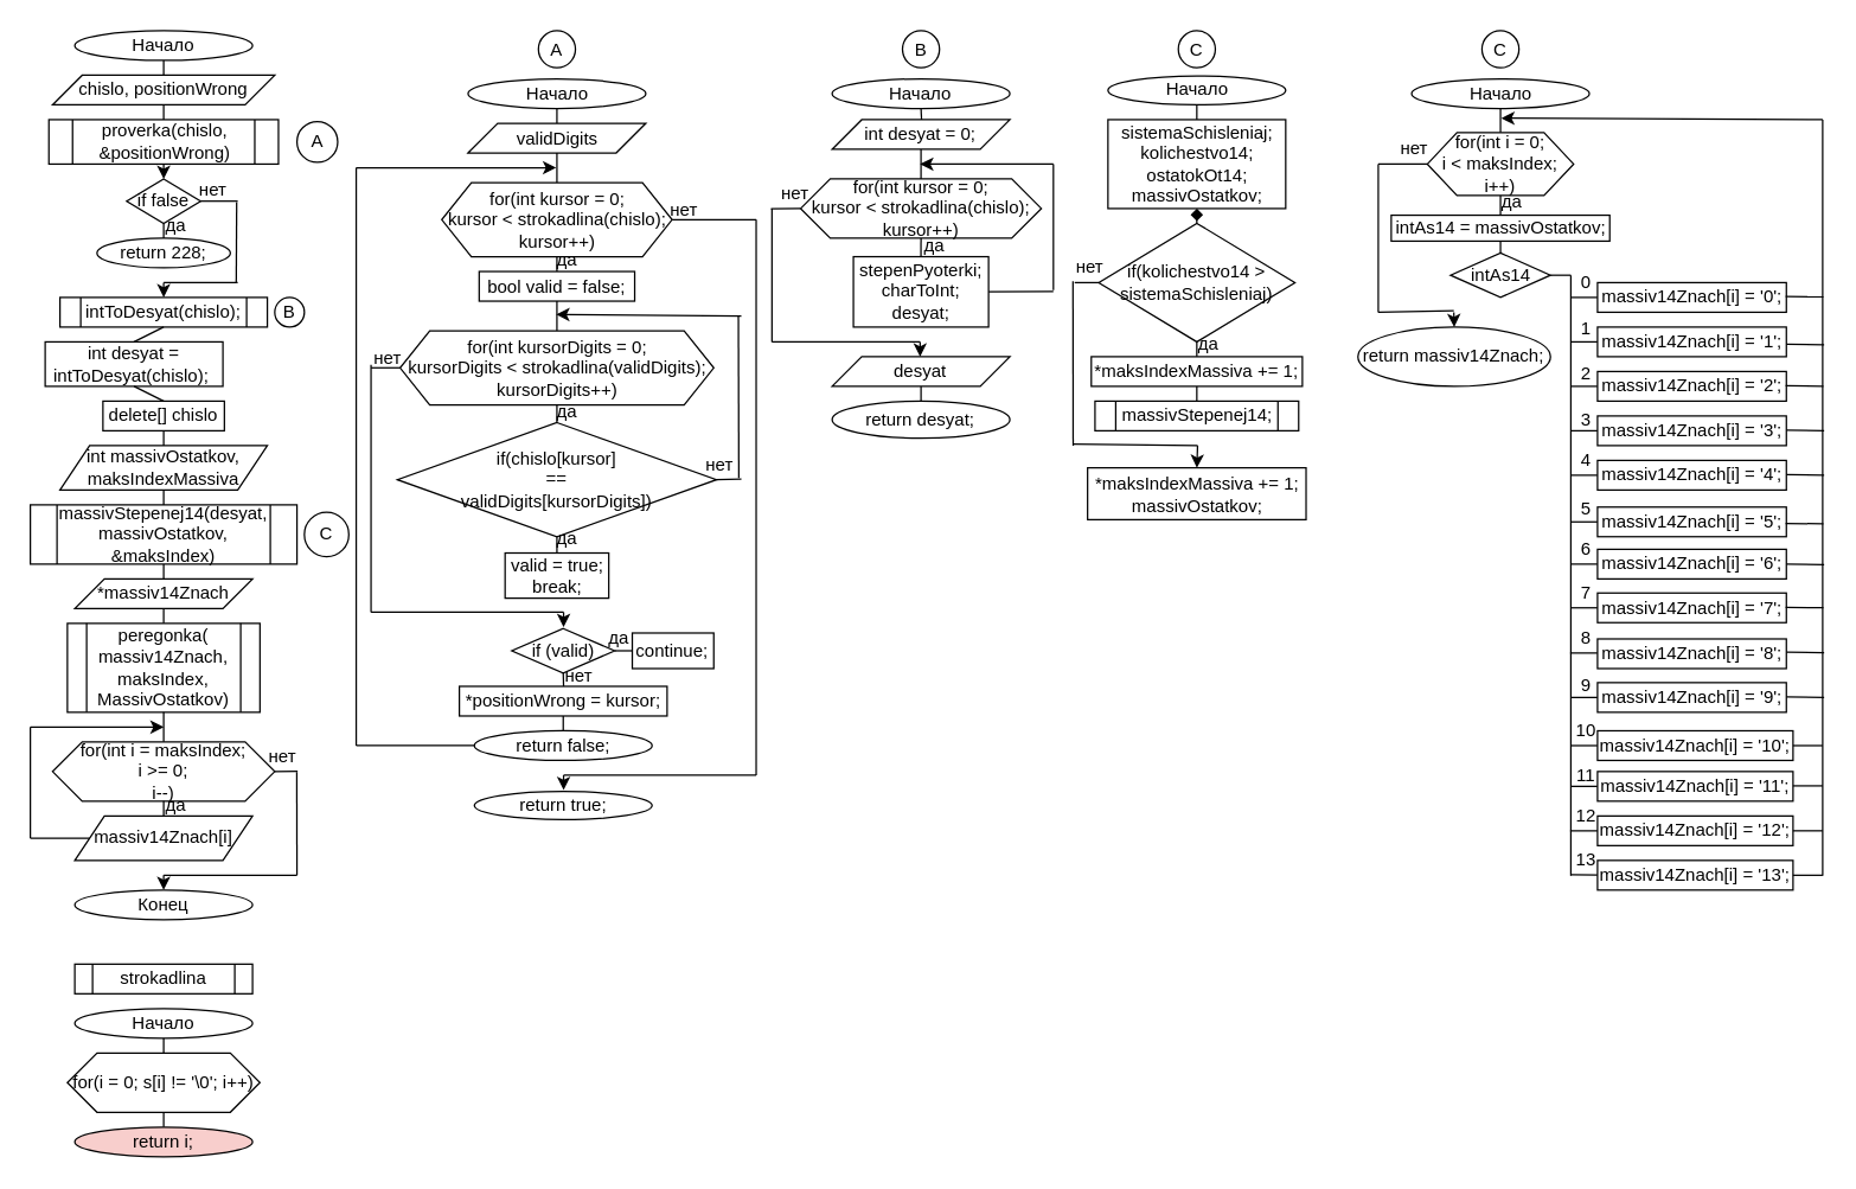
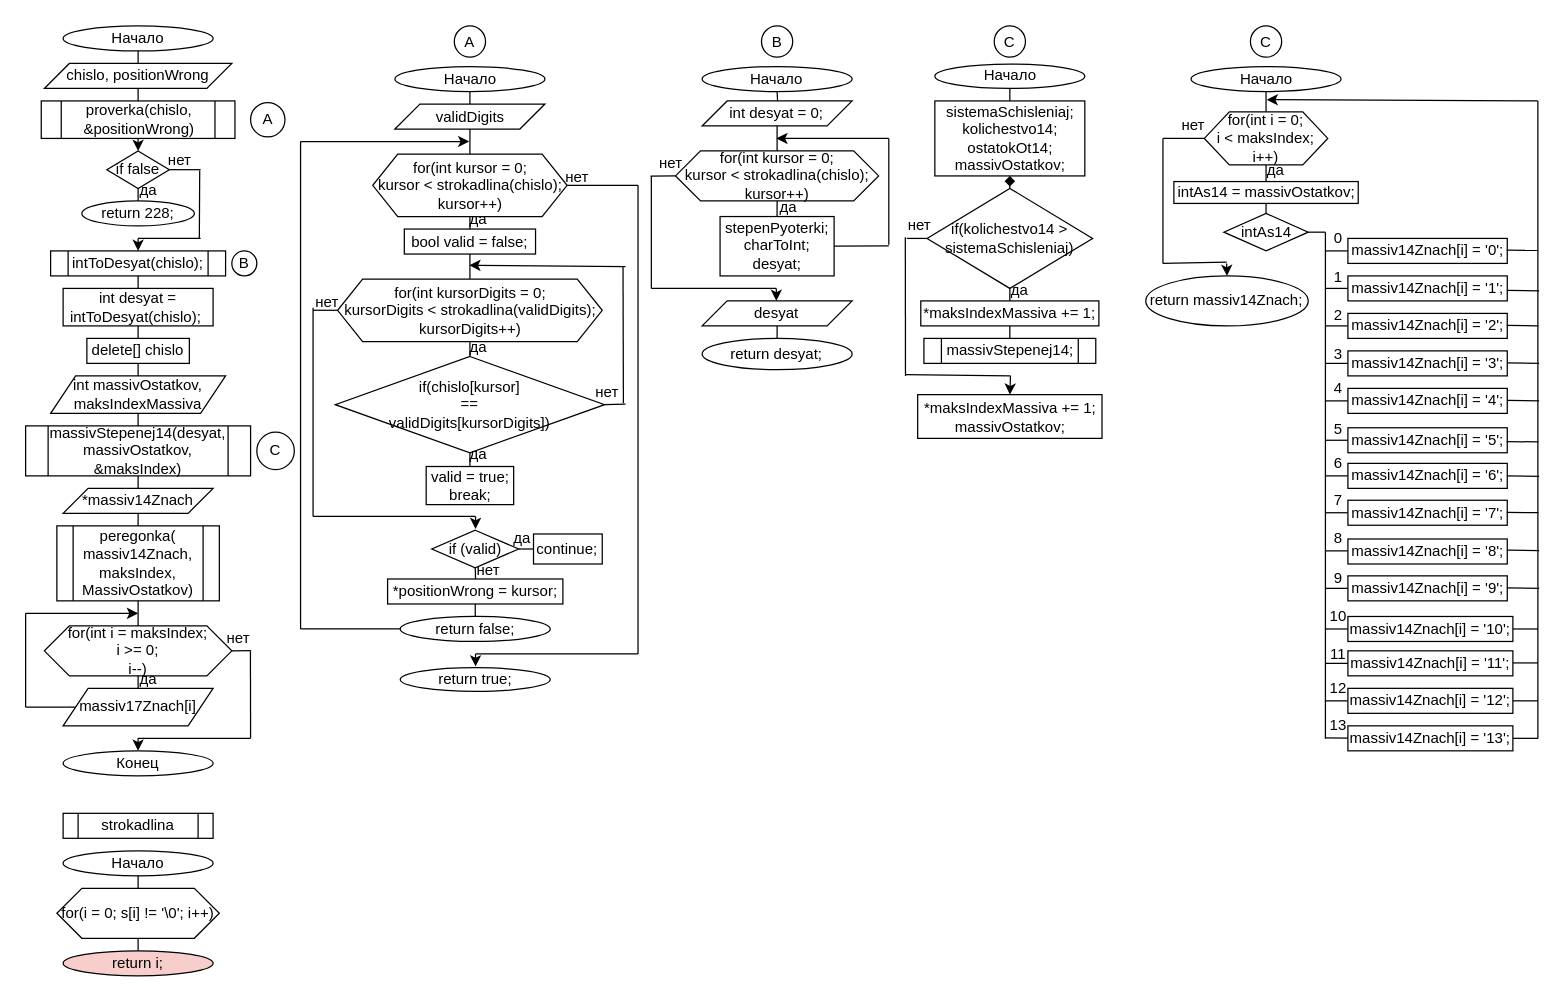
- <mxCell id="18" value="int desyat = intToDesyat(chislo);&amp;nbsp;" style="rounded=0;whiteSpace=wrap;html=1;" parent="1" vertex="1"><mxGeometry x="30" y="230" width="120" height="30" as="geometry" /></mxCell>
+ <mxCell id="18" value="int desyat = intToDesyat(chislo);&amp;nbsp;" style="rounded=0;whiteSpace=wrap;html=1;" parent="1" vertex="1"><mxGeometry x="50" y="230" width="120" height="30" as="geometry" /></mxCell>
- <mxCell id="31" value="massiv14Znach[i]" style="shape=parallelogram;perimeter=parallelogramPerimeter;whiteSpace=wrap;html=1;fixedSize=1;" parent="1" vertex="1"><mxGeometry x="50" y="550" width="120" height="30" as="geometry" /></mxCell>
+ <mxCell id="31" value="massiv17Znach[i]" style="shape=parallelogram;perimeter=parallelogramPerimeter;whiteSpace=wrap;html=1;fixedSize=1;" parent="1" vertex="1"><mxGeometry x="50" y="550" width="120" height="30" as="geometry" /></mxCell>
